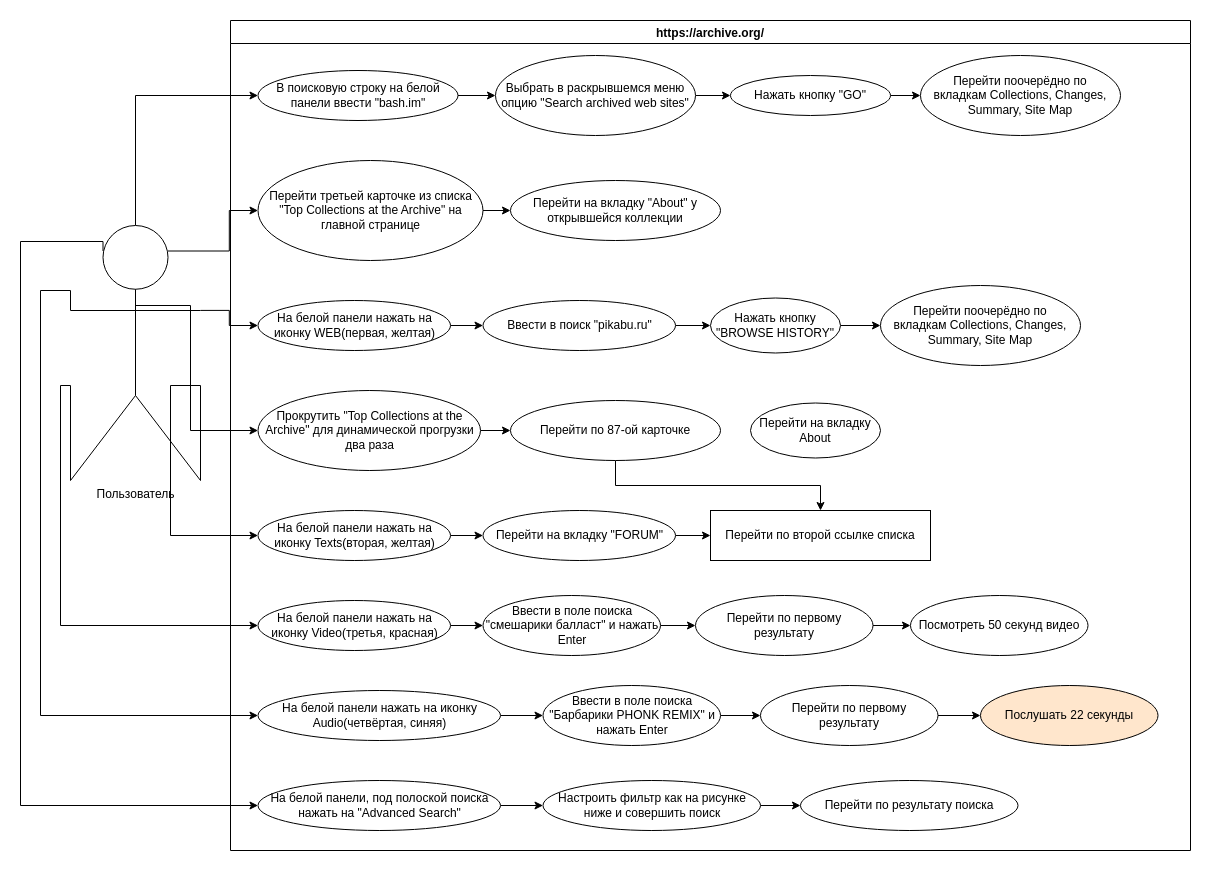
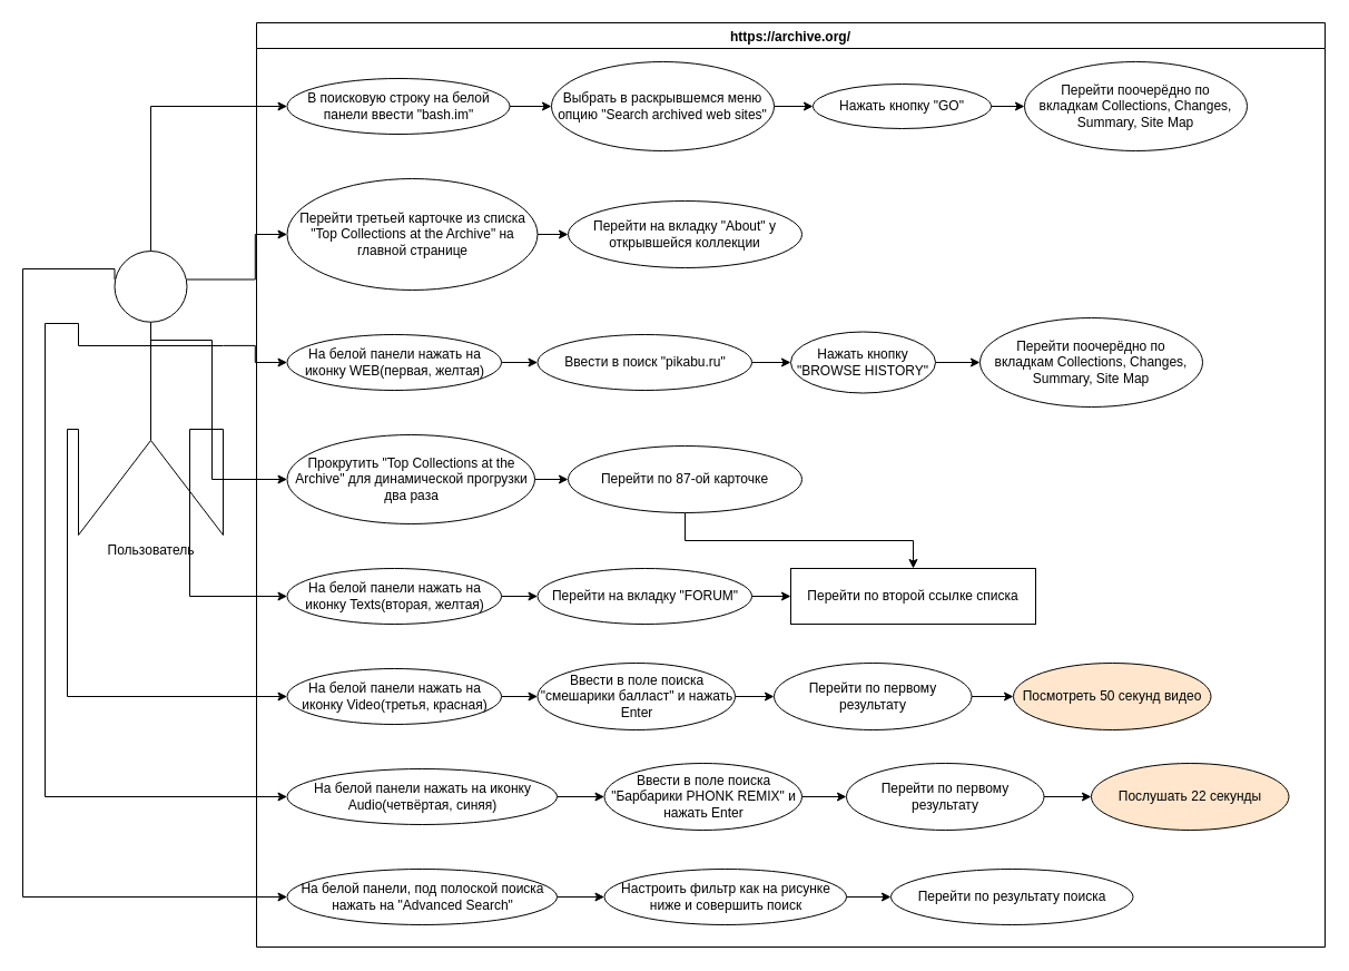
- <mxCell id="34" value="Перейти на вкладку About" style="ellipse;whiteSpace=wrap;html=1;" vertex="1" parent="2"><mxGeometry x="520" y="382.5" width="130" height="55" as="geometry" /></mxCell>
- <mxCell id="46" value="Посмотреть 50 секунд видео" style="ellipse;whiteSpace=wrap;html=1;" vertex="1" parent="2"><mxGeometry x="680" y="575" width="177.5" height="60" as="geometry" /></mxCell>
+ <mxCell id="46" value="Посмотреть 50 секунд видео" style="ellipse;whiteSpace=wrap;html=1;fillColor=#ffe6cc;" vertex="1" parent="2"><mxGeometry x="680" y="575" width="177.5" height="60" as="geometry" /></mxCell>
